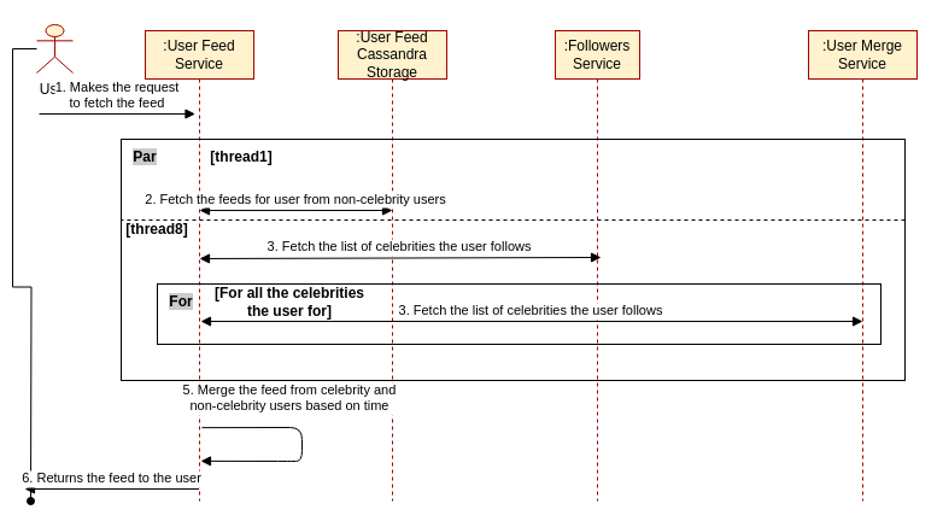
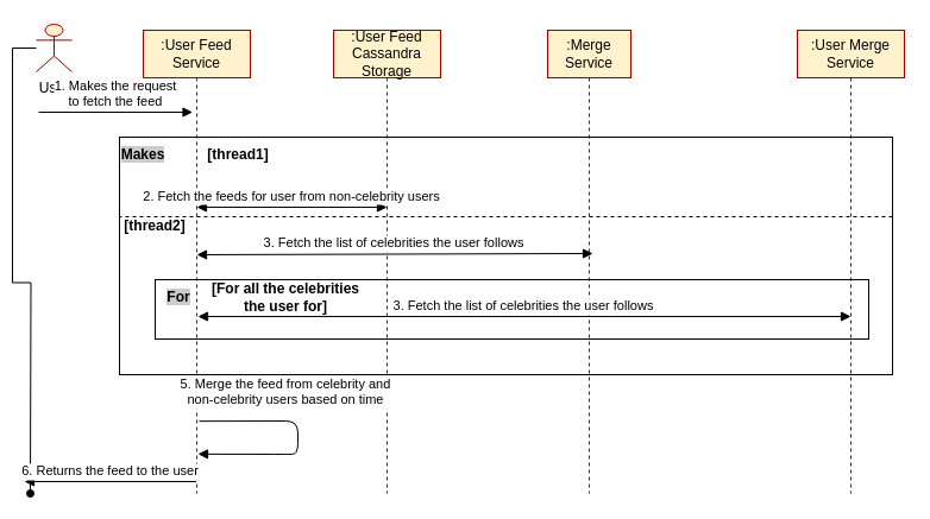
- <mxCell id="8" value=":Followers Service" style="shape=umlLifeline;perimeter=lifelinePerimeter;container=1;collapsible=0;recursiveResize=0;rounded=0;shadow=0;strokeWidth=1;whiteSpace=wrap;fillColor=#fff2cc;strokeColor=#A30000;" vertex="1" parent="1"><mxGeometry x="460" y="25" width="70" height="390" as="geometry" /></mxCell>
+ <mxCell id="8" value=":Merge Service" style="shape=umlLifeline;perimeter=lifelinePerimeter;container=1;collapsible=0;recursiveResize=0;rounded=0;shadow=0;strokeWidth=1;whiteSpace=wrap;fillColor=#fff2cc;strokeColor=#A30000;" vertex="1" parent="1"><mxGeometry x="460" y="25" width="70" height="390" as="geometry" /></mxCell>
- <mxCell id="16" value="&lt;span style=&quot;background-color: rgb(204 , 204 , 204)&quot;&gt;&lt;b&gt;Par&lt;/b&gt;&lt;/span&gt;" style="text;html=1;strokeColor=none;fillColor=none;align=center;verticalAlign=middle;whiteSpace=wrap;rounded=0;labelBackgroundColor=none;fontSize=12;" vertex="1" parent="1"><mxGeometry x="90" y="115" width="60" height="30" as="geometry" /></mxCell>
+ <mxCell id="16" value="&lt;span style=&quot;background-color: rgb(204 , 204 , 204)&quot;&gt;&lt;b&gt;Makes&lt;/b&gt;&lt;/span&gt;" style="text;html=1;strokeColor=none;fillColor=none;align=center;verticalAlign=middle;whiteSpace=wrap;rounded=0;labelBackgroundColor=none;fontSize=12;" vertex="1" parent="1"><mxGeometry x="90" y="115" width="60" height="30" as="geometry" /></mxCell>
- <mxCell id="18" value="&lt;b&gt;[thread8]&lt;/b&gt;" style="text;html=1;strokeColor=none;fillColor=none;align=center;verticalAlign=middle;whiteSpace=wrap;rounded=0;labelBackgroundColor=none;fontSize=12;" vertex="1" parent="1"><mxGeometry x="100" y="175" width="60" height="30" as="geometry" /></mxCell>
+ <mxCell id="18" value="&lt;b&gt;[thread2]&lt;/b&gt;" style="text;html=1;strokeColor=none;fillColor=none;align=center;verticalAlign=middle;whiteSpace=wrap;rounded=0;labelBackgroundColor=none;fontSize=12;" vertex="1" parent="1"><mxGeometry x="100" y="175" width="60" height="30" as="geometry" /></mxCell>
